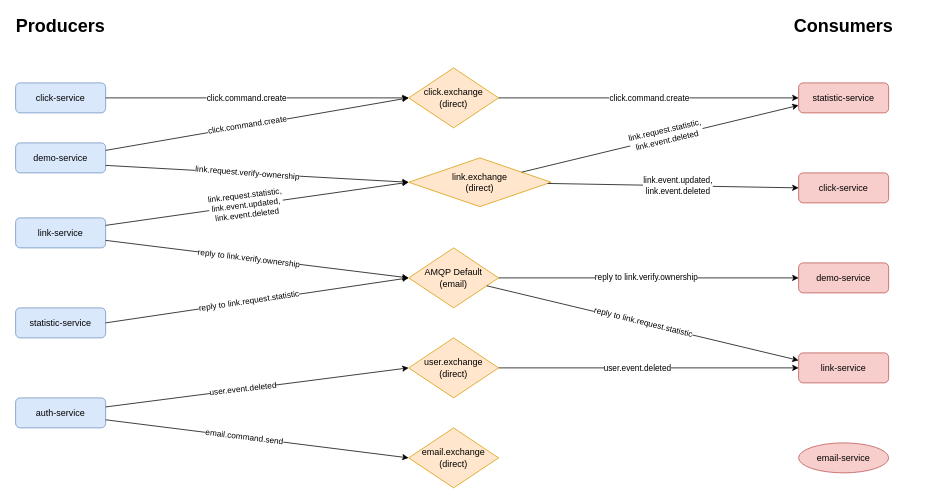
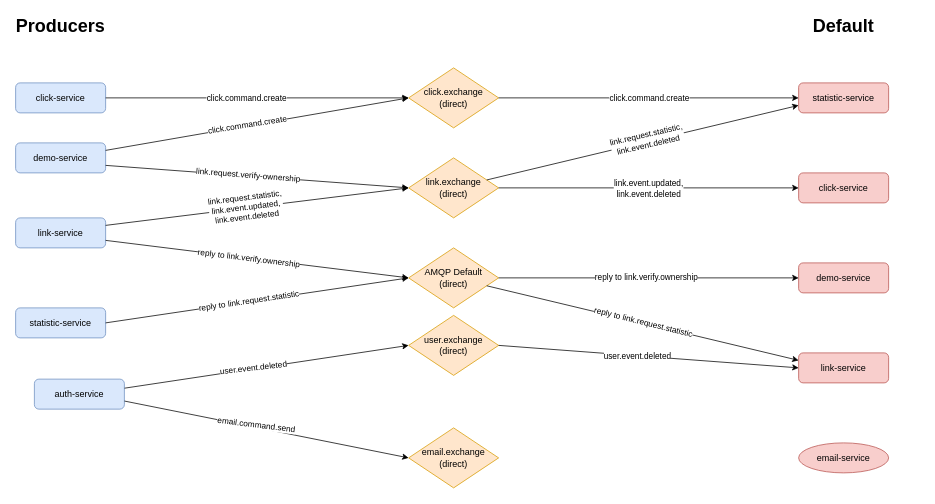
- <mxCell id="36" value="Consumers" style="text;html=1;strokeColor=none;fillColor=none;align=center;verticalAlign=middle;whiteSpace=wrap;rounded=0;fontSize=24;fontStyle=1" parent="1" vertex="1"><mxGeometry x="1024" y="20" width="200" height="30" as="geometry" /></mxCell>
+ <mxCell id="36" value="Default" style="text;html=1;strokeColor=none;fillColor=none;align=center;verticalAlign=middle;whiteSpace=wrap;rounded=0;fontSize=24;fontStyle=1" parent="1" vertex="1"><mxGeometry x="1024" y="20" width="200" height="30" as="geometry" /></mxCell>
- <mxCell id="3" value="&lt;font style=&quot;font-size: 12px;&quot;&gt;link.exchange&lt;br&gt;(direct)&lt;/font&gt;" style="rhombus;whiteSpace=wrap;html=1;fillColor=#ffe6cc;strokeColor=#d79b00;" parent="1" vertex="1"><mxGeometry x="544" y="210" width="190" height="65" as="geometry" /></mxCell>
+ <mxCell id="3" value="&lt;font style=&quot;font-size: 12px;&quot;&gt;link.exchange&lt;br&gt;(direct)&lt;/font&gt;" style="rhombus;whiteSpace=wrap;html=1;fillColor=#ffe6cc;strokeColor=#d79b00;" parent="1" vertex="1"><mxGeometry y="210" width="120" height="80" as="geometry" x="544" /></mxCell>
- <mxCell id="28" value="AMQP Default&lt;br&gt;(email)" style="rhombus;whiteSpace=wrap;html=1;fillColor=#ffe6cc;strokeColor=#d79b00;" parent="1" vertex="1"><mxGeometry y="330" width="120" height="80" as="geometry" x="544" /></mxCell>
+ <mxCell id="28" value="AMQP Default&lt;br&gt;(direct)" style="rhombus;whiteSpace=wrap;html=1;fillColor=#ffe6cc;strokeColor=#d79b00;" parent="1" vertex="1"><mxGeometry y="330" width="120" height="80" as="geometry" x="544" /></mxCell>
- <mxCell id="2" value="user.exchange&lt;br&gt;(direct)" style="rhombus;whiteSpace=wrap;html=1;fillColor=#ffe6cc;strokeColor=#d79b00;" parent="1" vertex="1"><mxGeometry y="450" width="120" height="80" as="geometry" x="544" /></mxCell>
+ <mxCell id="2" value="user.exchange&lt;br&gt;(direct)" style="rhombus;whiteSpace=wrap;html=1;fillColor=#ffe6cc;strokeColor=#d79b00;" parent="1" vertex="1"><mxGeometry x="544" y="420" width="120" height="80" as="geometry" /></mxCell>
- <mxCell id="15" value="auth-service" style="rounded=1;whiteSpace=wrap;html=1;fillColor=#dae8fc;strokeColor=#6c8ebf;" parent="1" vertex="1"><mxGeometry x="20" y="530" width="120" height="40" as="geometry" /></mxCell>
+ <mxCell id="15" value="auth-service" style="rounded=1;whiteSpace=wrap;html=1;fillColor=#dae8fc;strokeColor=#6c8ebf;" parent="1" vertex="1"><mxGeometry x="45" y="505" width="120" height="40" as="geometry" /></mxCell>
